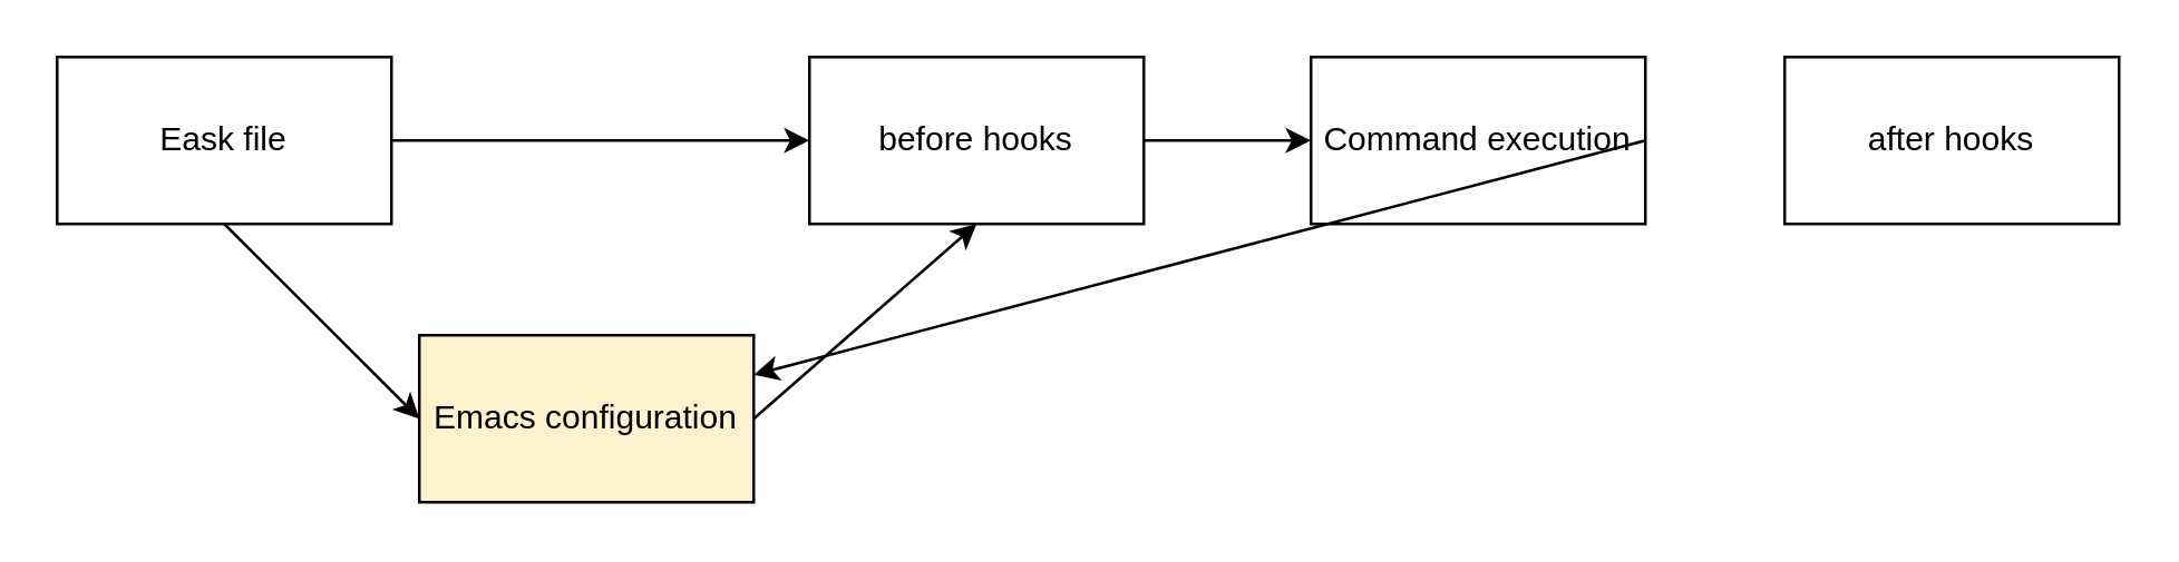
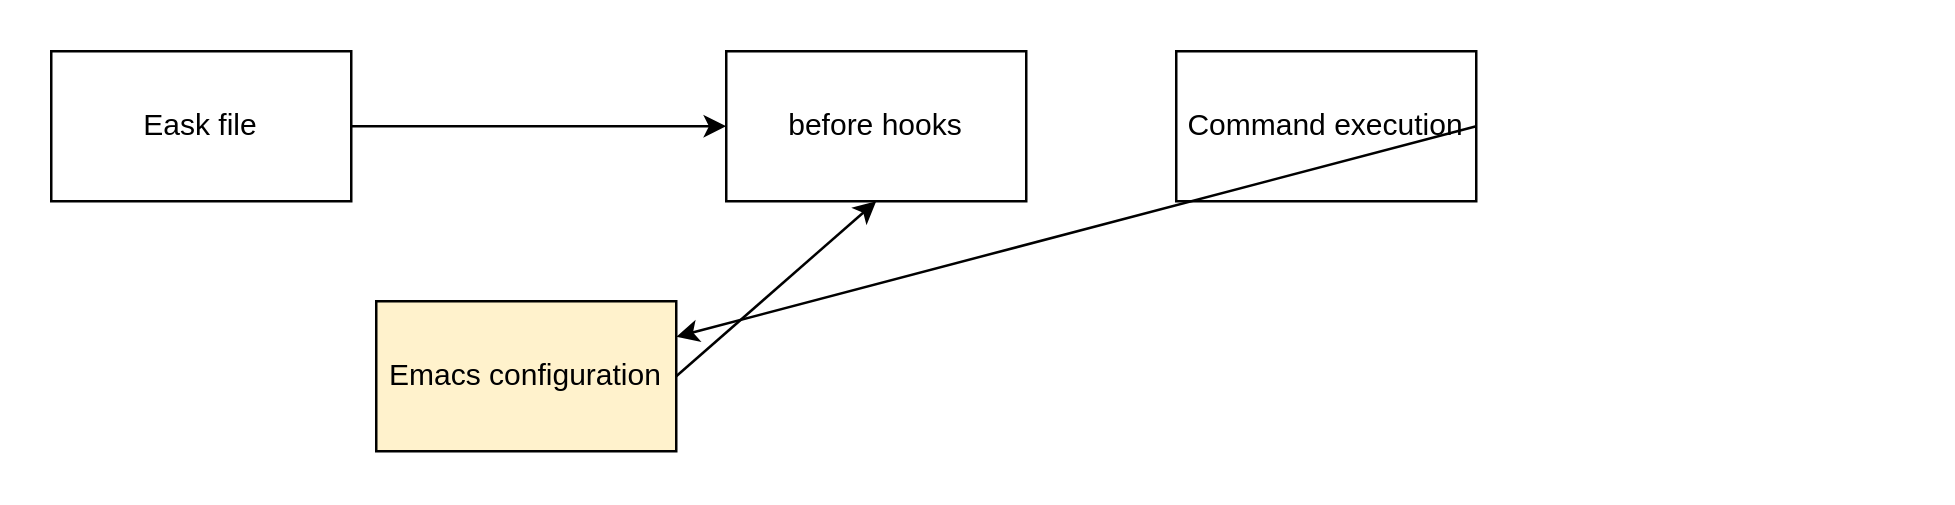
- <mxCell id="8" value="" style="endArrow=classic;html=1;rounded=0;entryX=0;entryY=0.5;entryDx=0;entryDy=0;exitX=1;exitY=0.5;exitDx=0;exitDy=0;" edge="1" parent="1" source="3" target="5"><mxGeometry width="50" height="50" relative="1" as="geometry"><mxPoint x="360" y="90" as="sourcePoint" /><mxPoint x="410" y="40" as="targetPoint" /></mxGeometry></mxCell>
- <mxCell id="4" value="after hooks" style="rounded=0;whiteSpace=wrap;html=1;" vertex="1" parent="1"><mxGeometry x="640" y="20" width="120" height="60" as="geometry" /></mxCell>
- <mxCell id="10" value="" style="endArrow=classic;html=1;rounded=0;exitX=0.5;exitY=1;exitDx=0;exitDy=0;entryX=0;entryY=0.5;entryDx=0;entryDy=0;" edge="1" parent="1" source="2" target="6"><mxGeometry width="50" height="50" relative="1" as="geometry"><mxPoint x="360" y="90" as="sourcePoint" /><mxPoint x="410" y="40" as="targetPoint" /></mxGeometry></mxCell>
